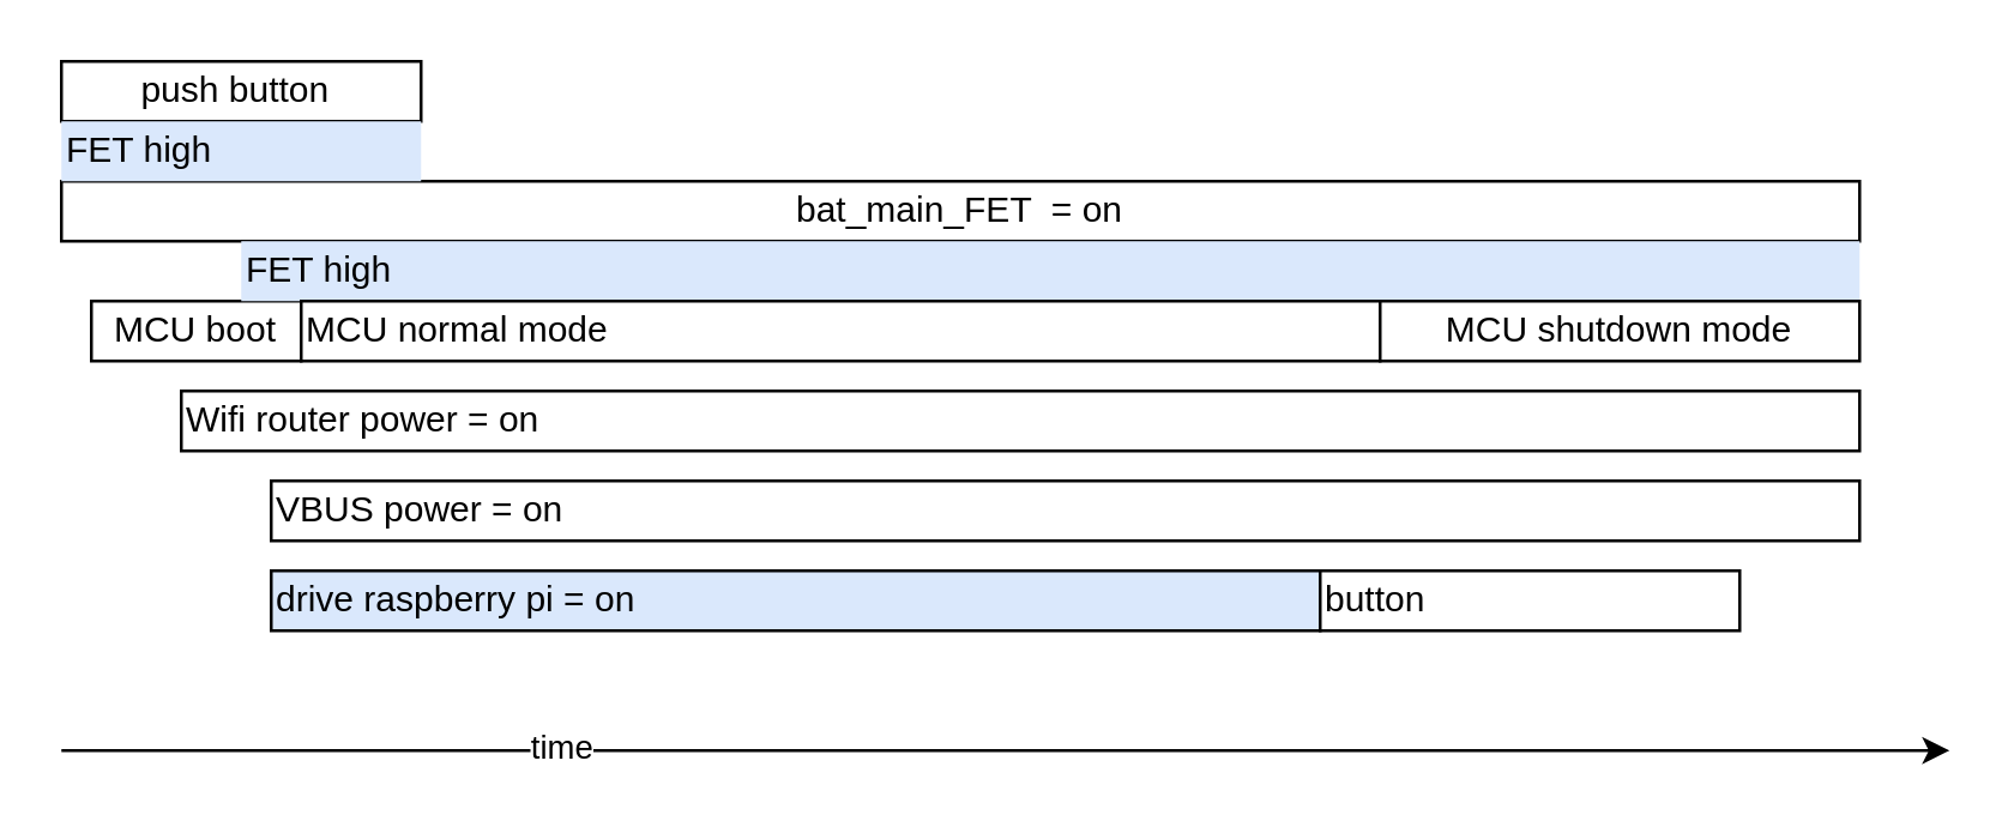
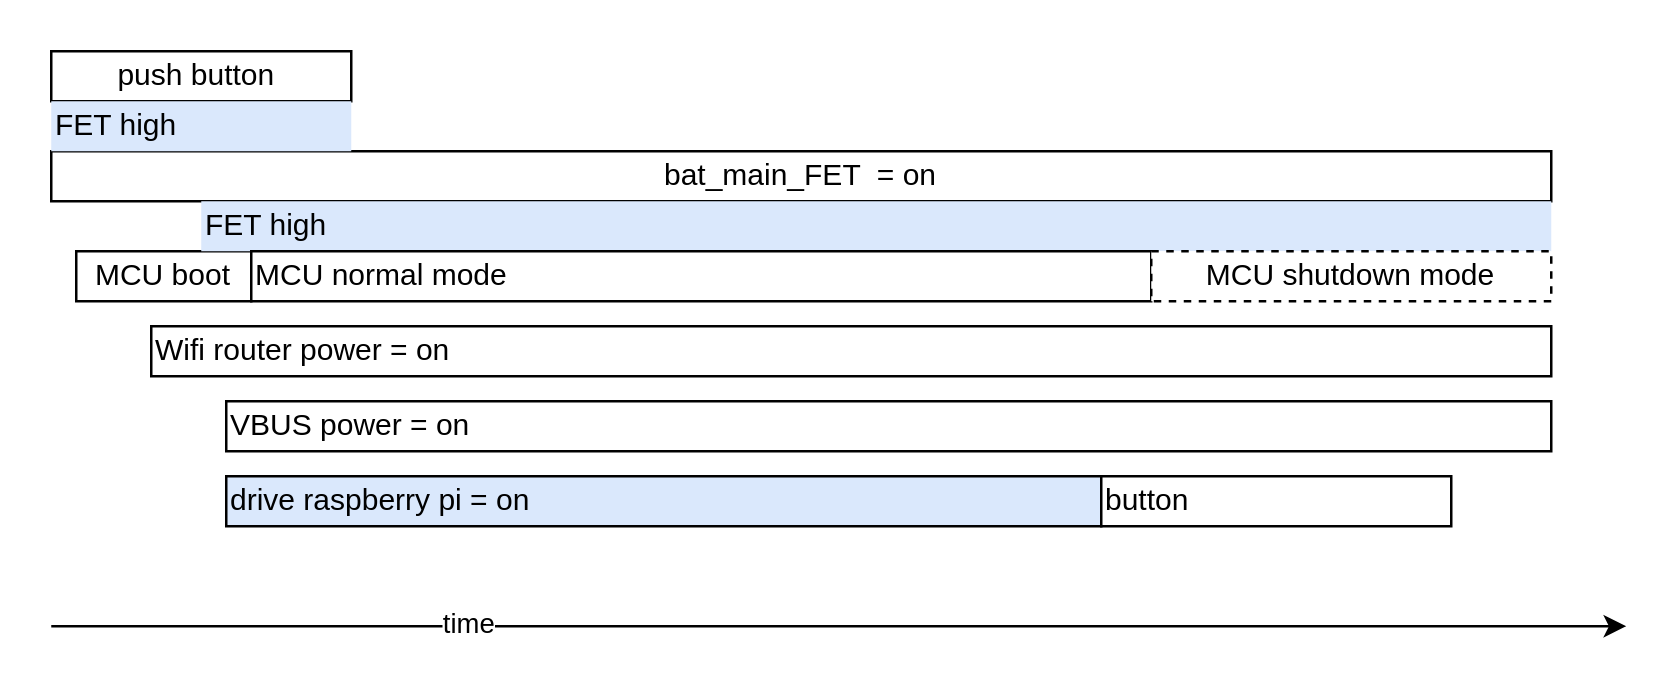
- <mxCell id="10" value="MCU shutdown mode" style="rounded=0;whiteSpace=wrap;html=1;" vertex="1" parent="1"><mxGeometry x="460" y="100" width="160" height="20" as="geometry" /></mxCell>
+ <mxCell id="10" value="MCU shutdown mode" style="rounded=0;whiteSpace=wrap;html=1;dashed=1;" vertex="1" parent="1"><mxGeometry x="460" y="100" width="160" height="20" as="geometry" /></mxCell>
